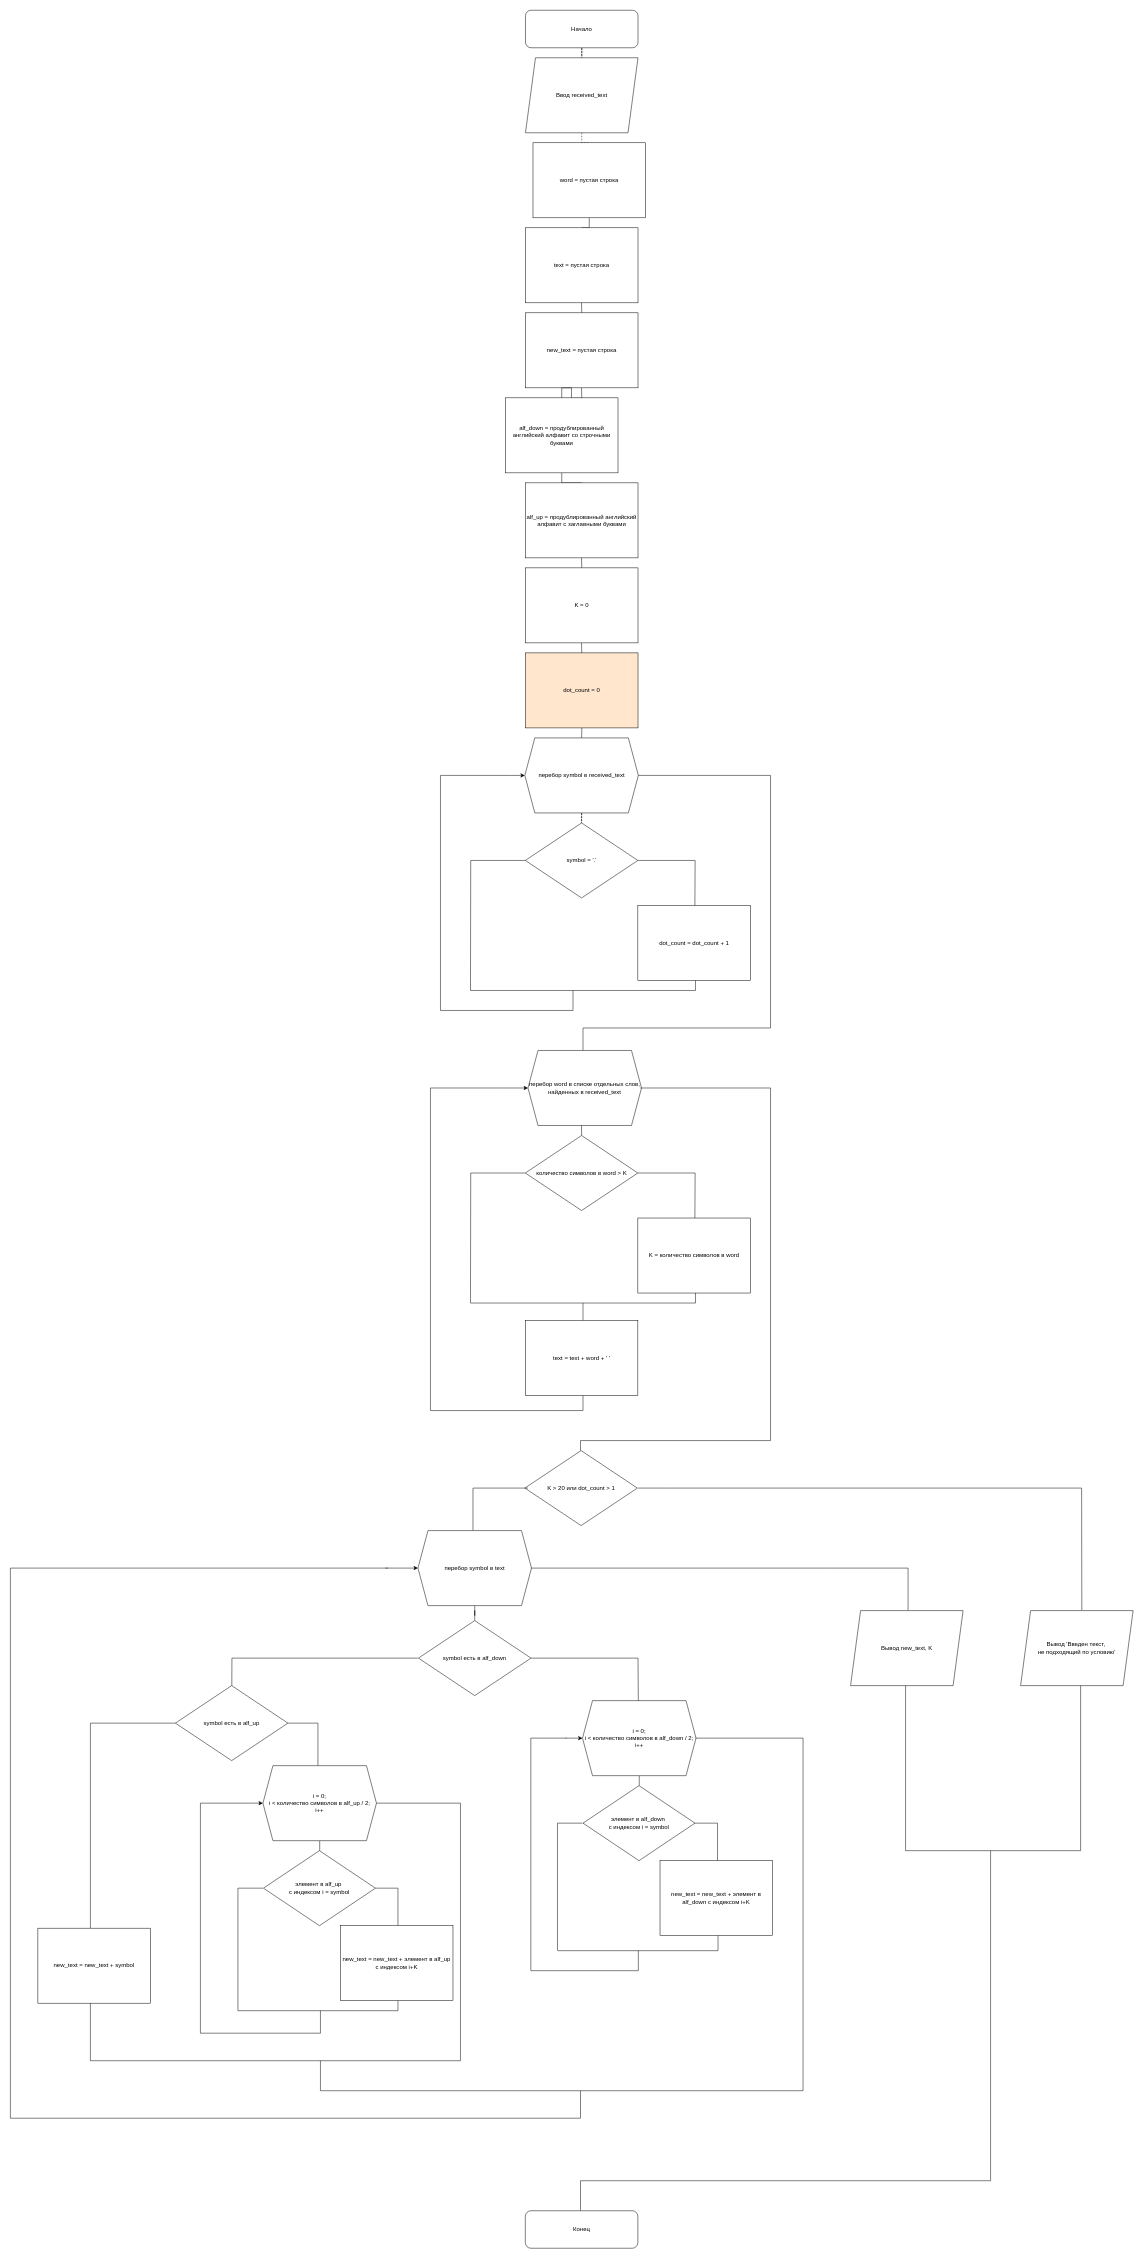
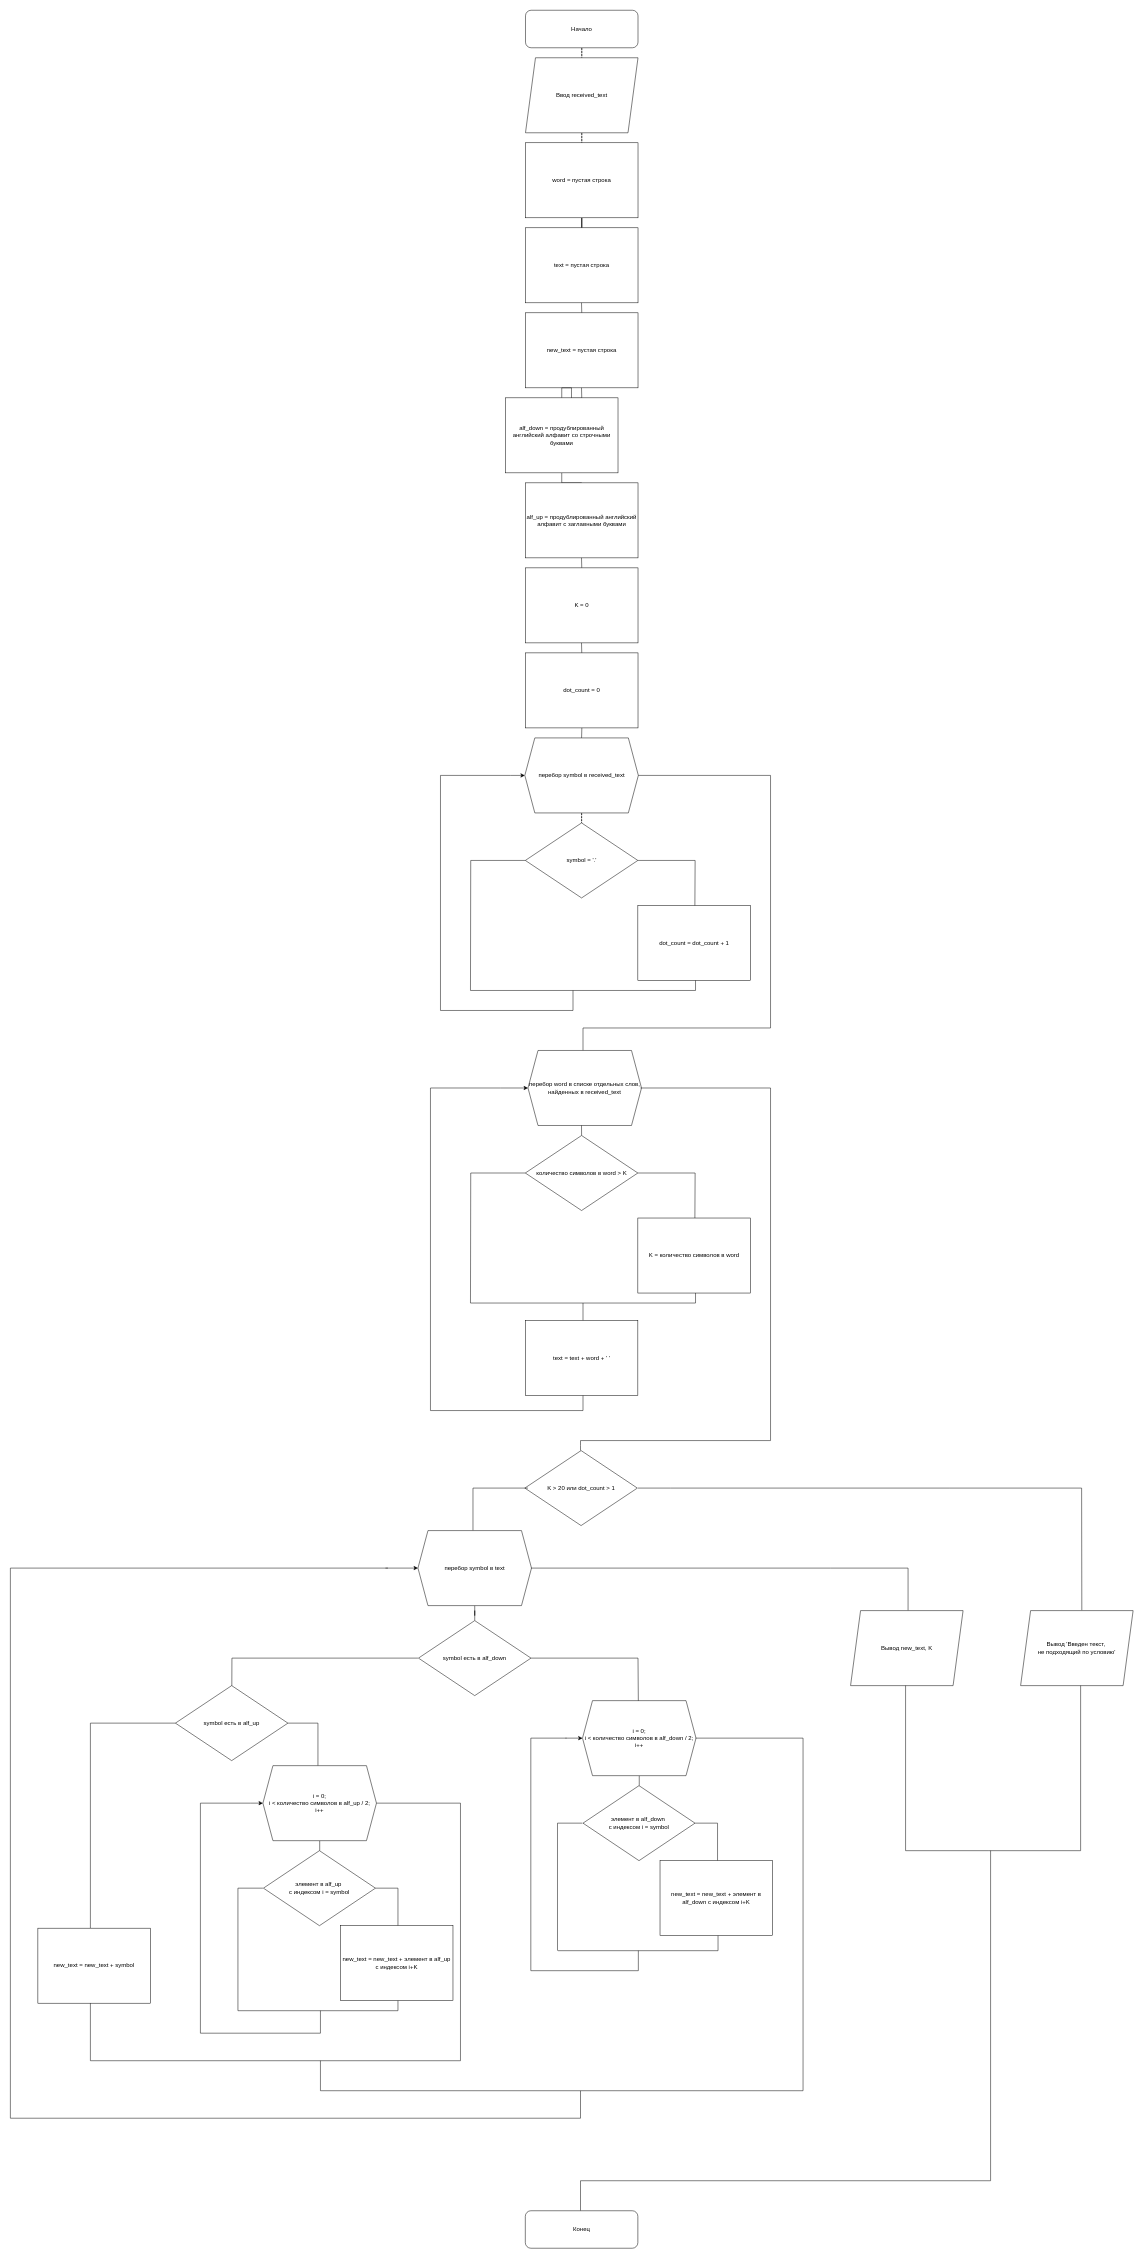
- <mxCell id="7" value="word = пустая строка" style="rounded=0;whiteSpace=wrap;html=1;" vertex="1" parent="1"><mxGeometry x="1065" y="285" width="225" height="150" as="geometry" /></mxCell>
+ <mxCell id="7" value="word = пустая строка" style="rounded=0;whiteSpace=wrap;html=1;" vertex="1" parent="1"><mxGeometry x="1050" y="285" width="225" height="150" as="geometry" /></mxCell>
- <mxCell id="18" value="dot_count = 0" style="rounded=0;whiteSpace=wrap;html=1;fillColor=#ffe6cc;" vertex="1" parent="1"><mxGeometry x="1050" y="1305" width="225" height="150" as="geometry" /></mxCell>
+ <mxCell id="18" value="dot_count = 0" style="rounded=0;whiteSpace=wrap;html=1;" vertex="1" parent="1"><mxGeometry x="1050" y="1305" width="225" height="150" as="geometry" /></mxCell>
